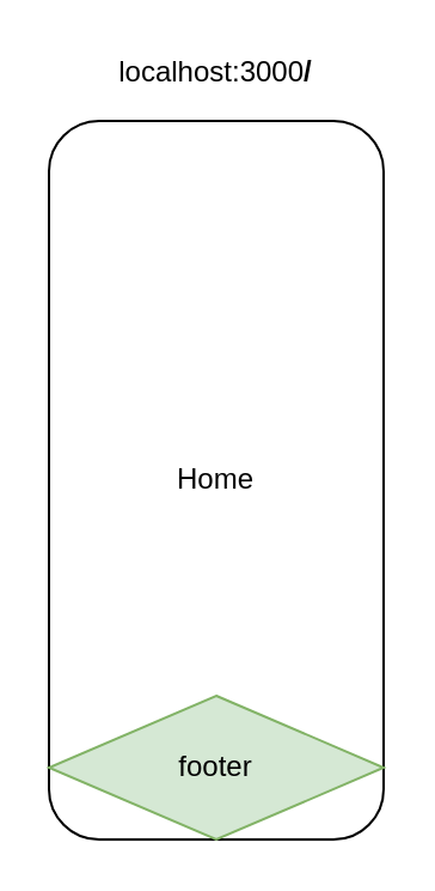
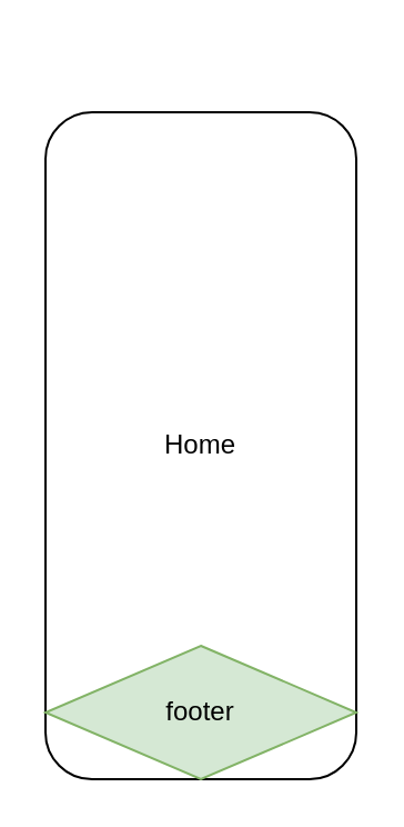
- <mxCell id="4" value="localhost:3000&lt;b&gt;/&lt;/b&gt;" style="text;html=1;strokeColor=none;fillColor=none;align=center;verticalAlign=middle;whiteSpace=wrap;rounded=0;" parent="1" vertex="1"><mxGeometry x="30" y="20" width="120" height="20" as="geometry" /></mxCell>
